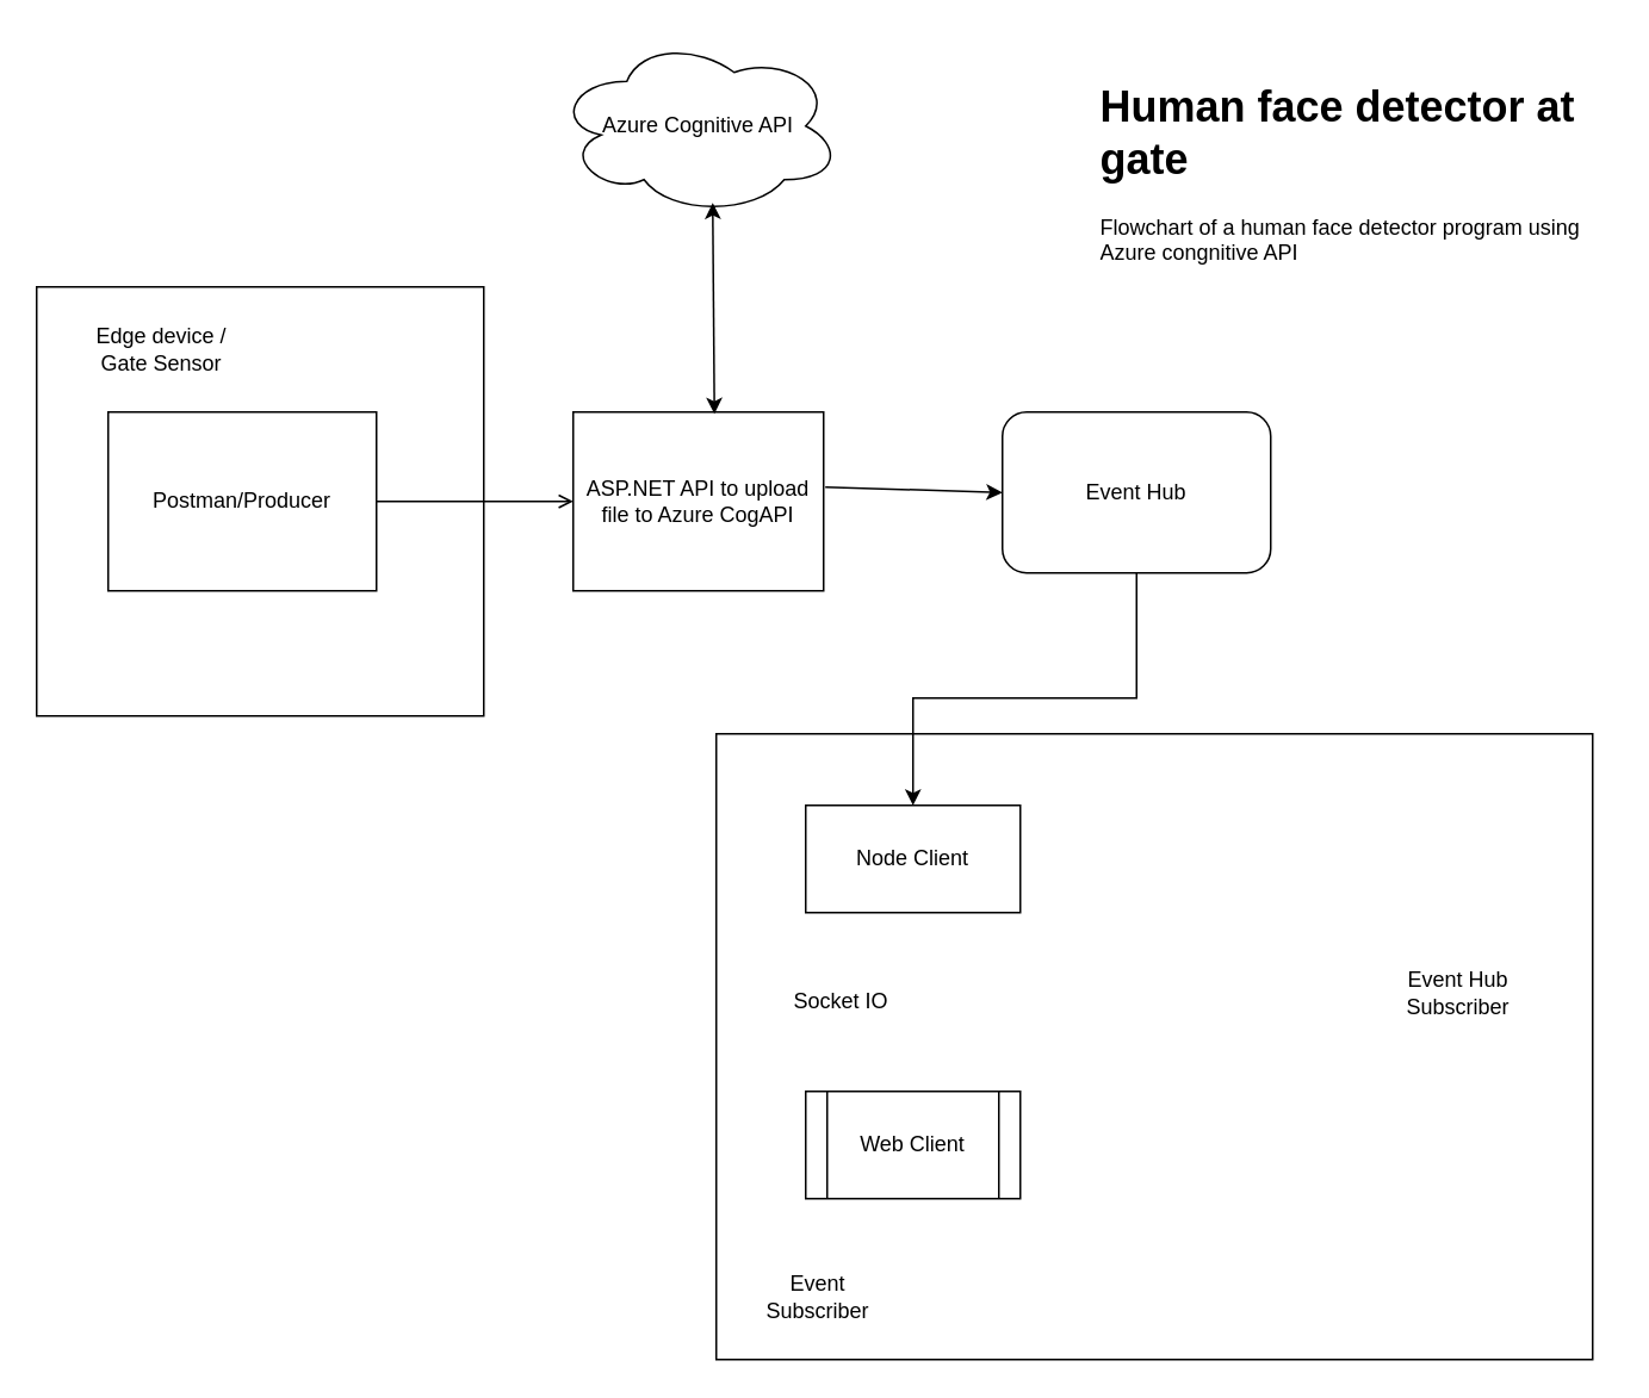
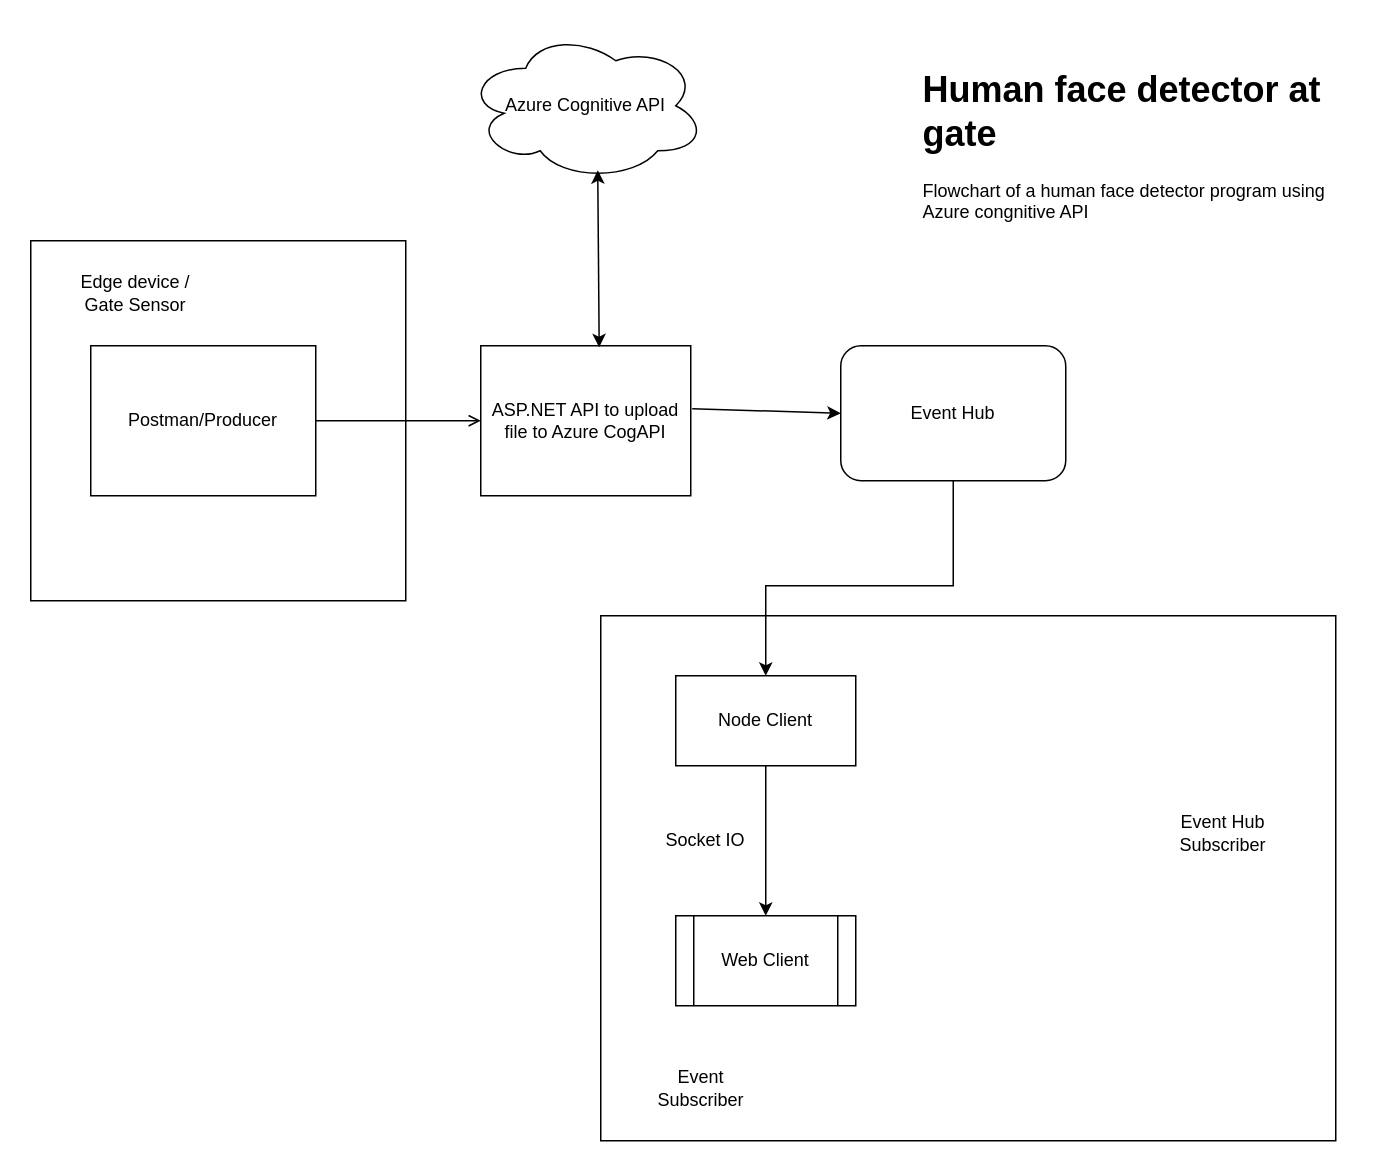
+ <mxCell id="16" value="" style="endArrow=classic;html=1;rounded=0;entryX=0.5;entryY=0;entryDx=0;entryDy=0;exitX=0.5;exitY=1;exitDx=0;exitDy=0;" edge="1" parent="1" source="15" target="11"><mxGeometry width="50" height="50" relative="1" as="geometry"><mxPoint x="390" y="620" as="sourcePoint" /><mxPoint x="440" y="570" as="targetPoint" /></mxGeometry></mxCell>
- <mxCell id="14" value="Event Subscriber" style="text;html=1;strokeColor=none;fillColor=none;align=center;verticalAlign=middle;whiteSpace=wrap;rounded=0;" vertex="1" parent="1"><mxGeometry x="414" y="710" width="86" height="30" as="geometry" /></mxCell>
+ <mxCell id="14" value="Event Subscriber" style="text;html=1;strokeColor=none;fillColor=none;align=center;verticalAlign=middle;whiteSpace=wrap;rounded=0;" vertex="1" parent="1"><mxGeometry x="424" y="710" width="86" height="30" as="geometry" /></mxCell>
